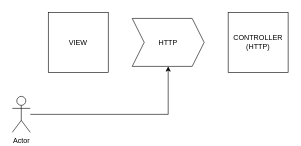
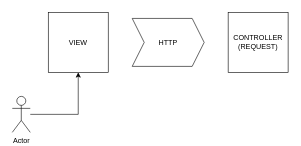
- <mxCell id="6" value="CONTROLLER&lt;br&gt;(HTTP)" style="whiteSpace=wrap;html=1;aspect=fixed;" vertex="1" parent="1"><mxGeometry x="380" y="20" width="100" height="100" as="geometry" /></mxCell>
+ <mxCell id="6" value="CONTROLLER&lt;br&gt;(REQUEST)" style="whiteSpace=wrap;html=1;aspect=fixed;" vertex="1" parent="1"><mxGeometry x="380" y="20" width="100" height="100" as="geometry" /></mxCell>
- <mxCell id="3" value="" style="edgeStyle=orthogonalEdgeStyle;rounded=0;orthogonalLoop=1;jettySize=auto;html=1;" edge="1" parent="1" source="4" target="5"><mxGeometry relative="1" as="geometry" /></mxCell>
+ <mxCell id="3" value="" style="edgeStyle=orthogonalEdgeStyle;rounded=0;orthogonalLoop=1;jettySize=auto;html=1;" edge="1" parent="1" source="4" target="2"><mxGeometry relative="1" as="geometry" /></mxCell>
